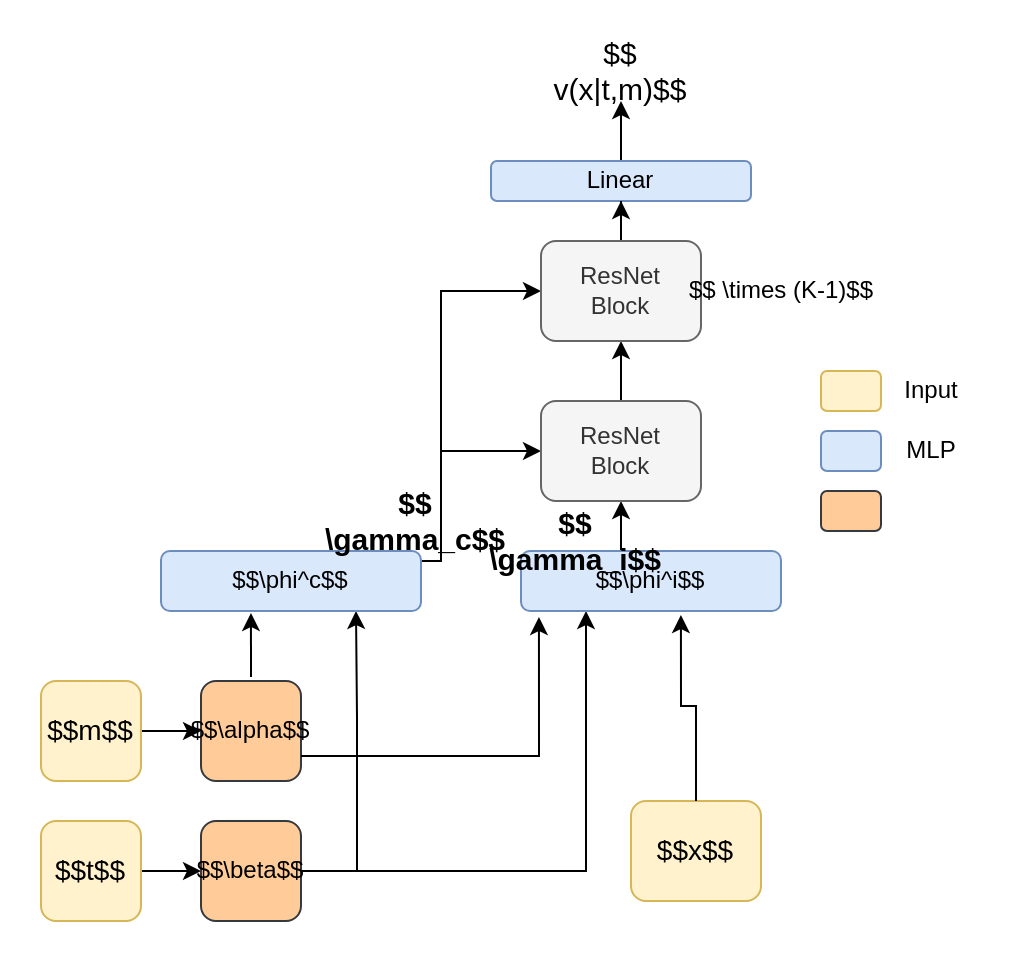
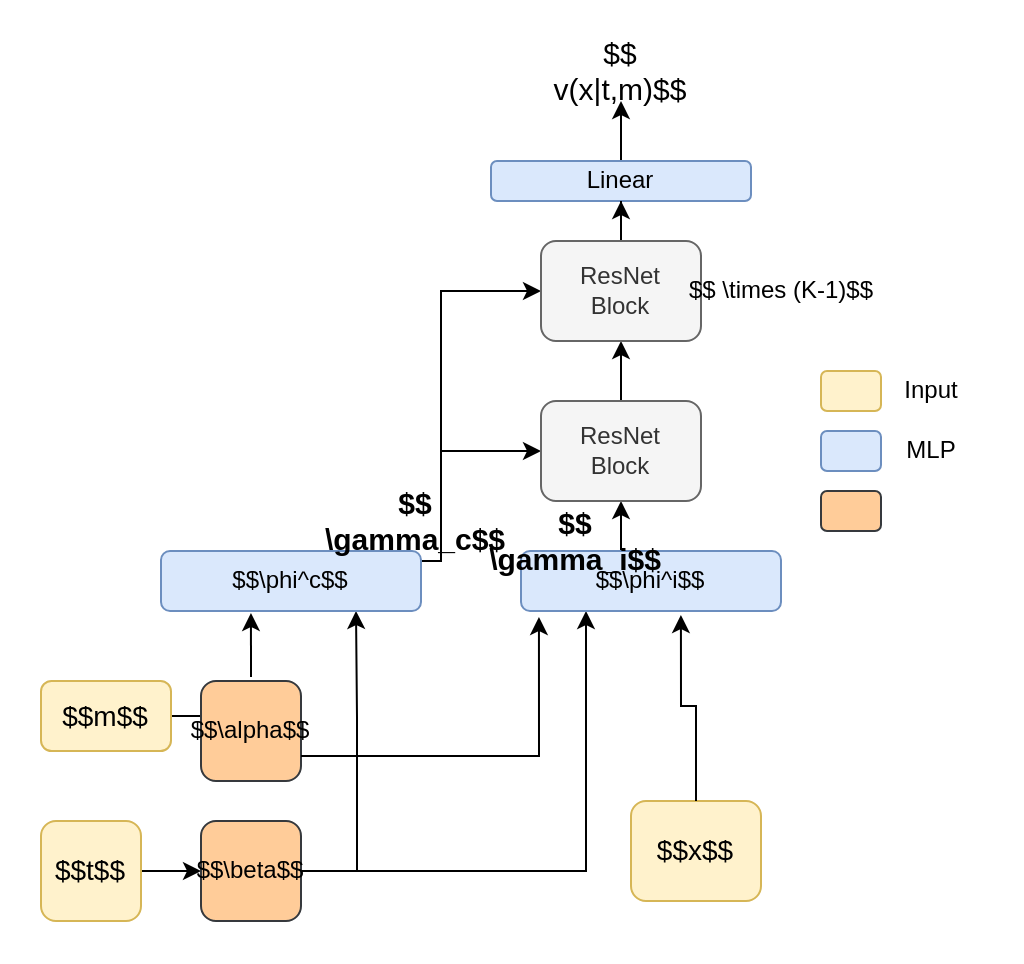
- <mxCell id="3" value="&lt;font style=&quot;font-size: 14px;&quot;&gt;$$m$$&lt;/font&gt;" style="rounded=1;whiteSpace=wrap;html=1;fillColor=#fff2cc;strokeColor=#d6b656;" parent="1" vertex="1"><mxGeometry x="20" y="340" width="50" height="50" as="geometry" /></mxCell>
+ <mxCell id="3" value="&lt;font style=&quot;font-size: 14px;&quot;&gt;$$m$$&lt;/font&gt;" style="rounded=1;whiteSpace=wrap;html=1;fillColor=#fff2cc;strokeColor=#d6b656;" parent="1" vertex="1"><mxGeometry x="20" y="340" width="65" height="35" as="geometry" /></mxCell>
